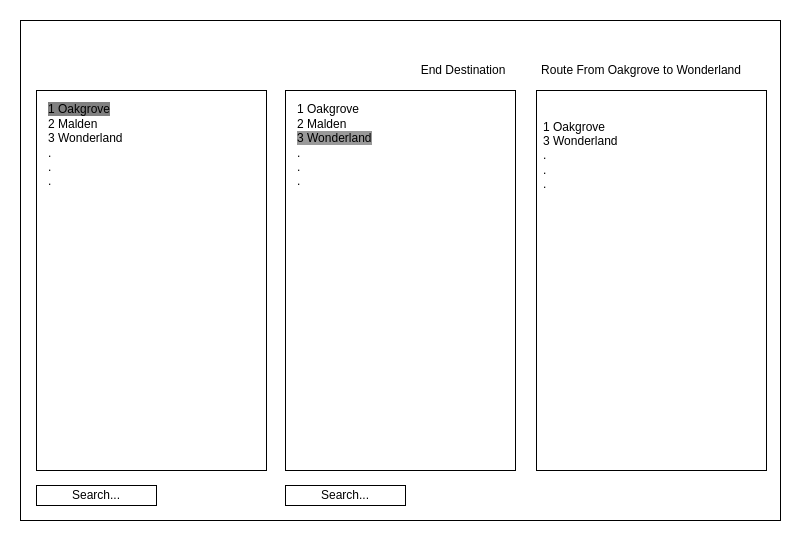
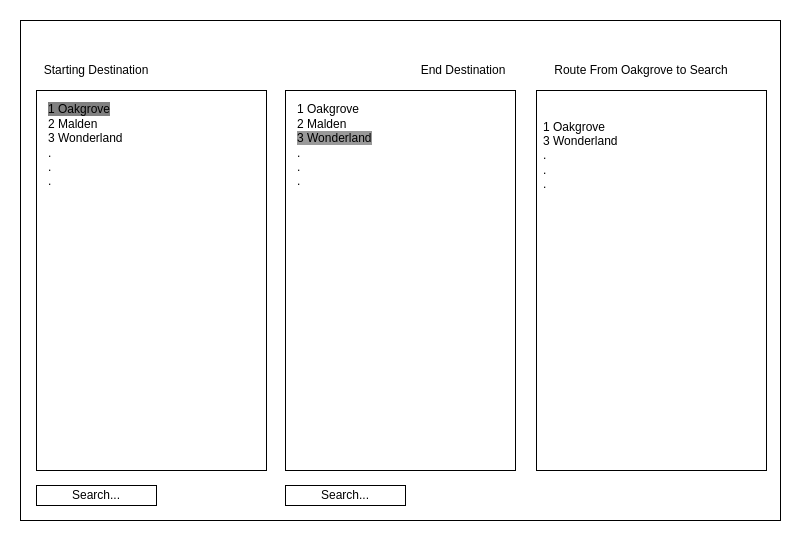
+ <mxCell id="6" value="Starting Destination" style="text;html=1;strokeColor=none;fillColor=none;align=center;verticalAlign=middle;whiteSpace=wrap;rounded=0;" vertex="1" parent="1"><mxGeometry x="36" y="60" width="120" height="20" as="geometry" /></mxCell>
- <mxCell id="8" value="Route From Oakgrove to Wonderland" style="text;html=1;strokeColor=none;fillColor=none;align=center;verticalAlign=middle;whiteSpace=wrap;rounded=0;" vertex="1" parent="1"><mxGeometry x="536" y="60" width="210" height="20" as="geometry" /></mxCell>
+ <mxCell id="8" value="Route From Oakgrove to Search" style="text;html=1;strokeColor=none;fillColor=none;align=center;verticalAlign=middle;whiteSpace=wrap;rounded=0;" vertex="1" parent="1"><mxGeometry x="536" y="60" width="210" height="20" as="geometry" /></mxCell>
